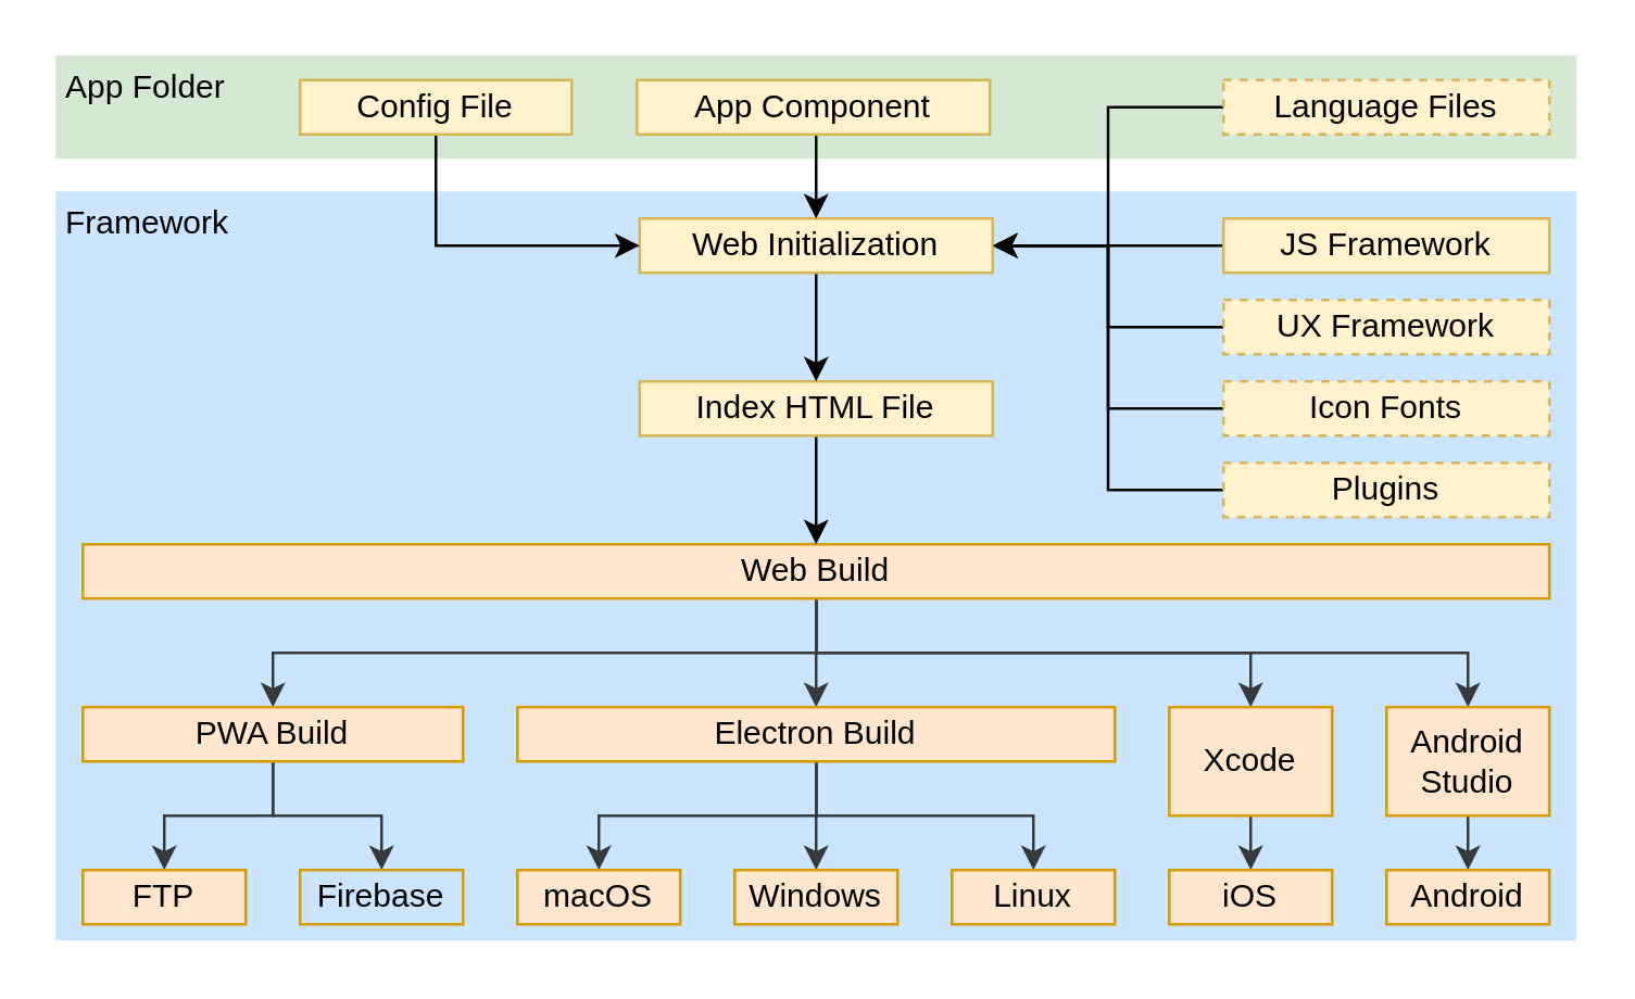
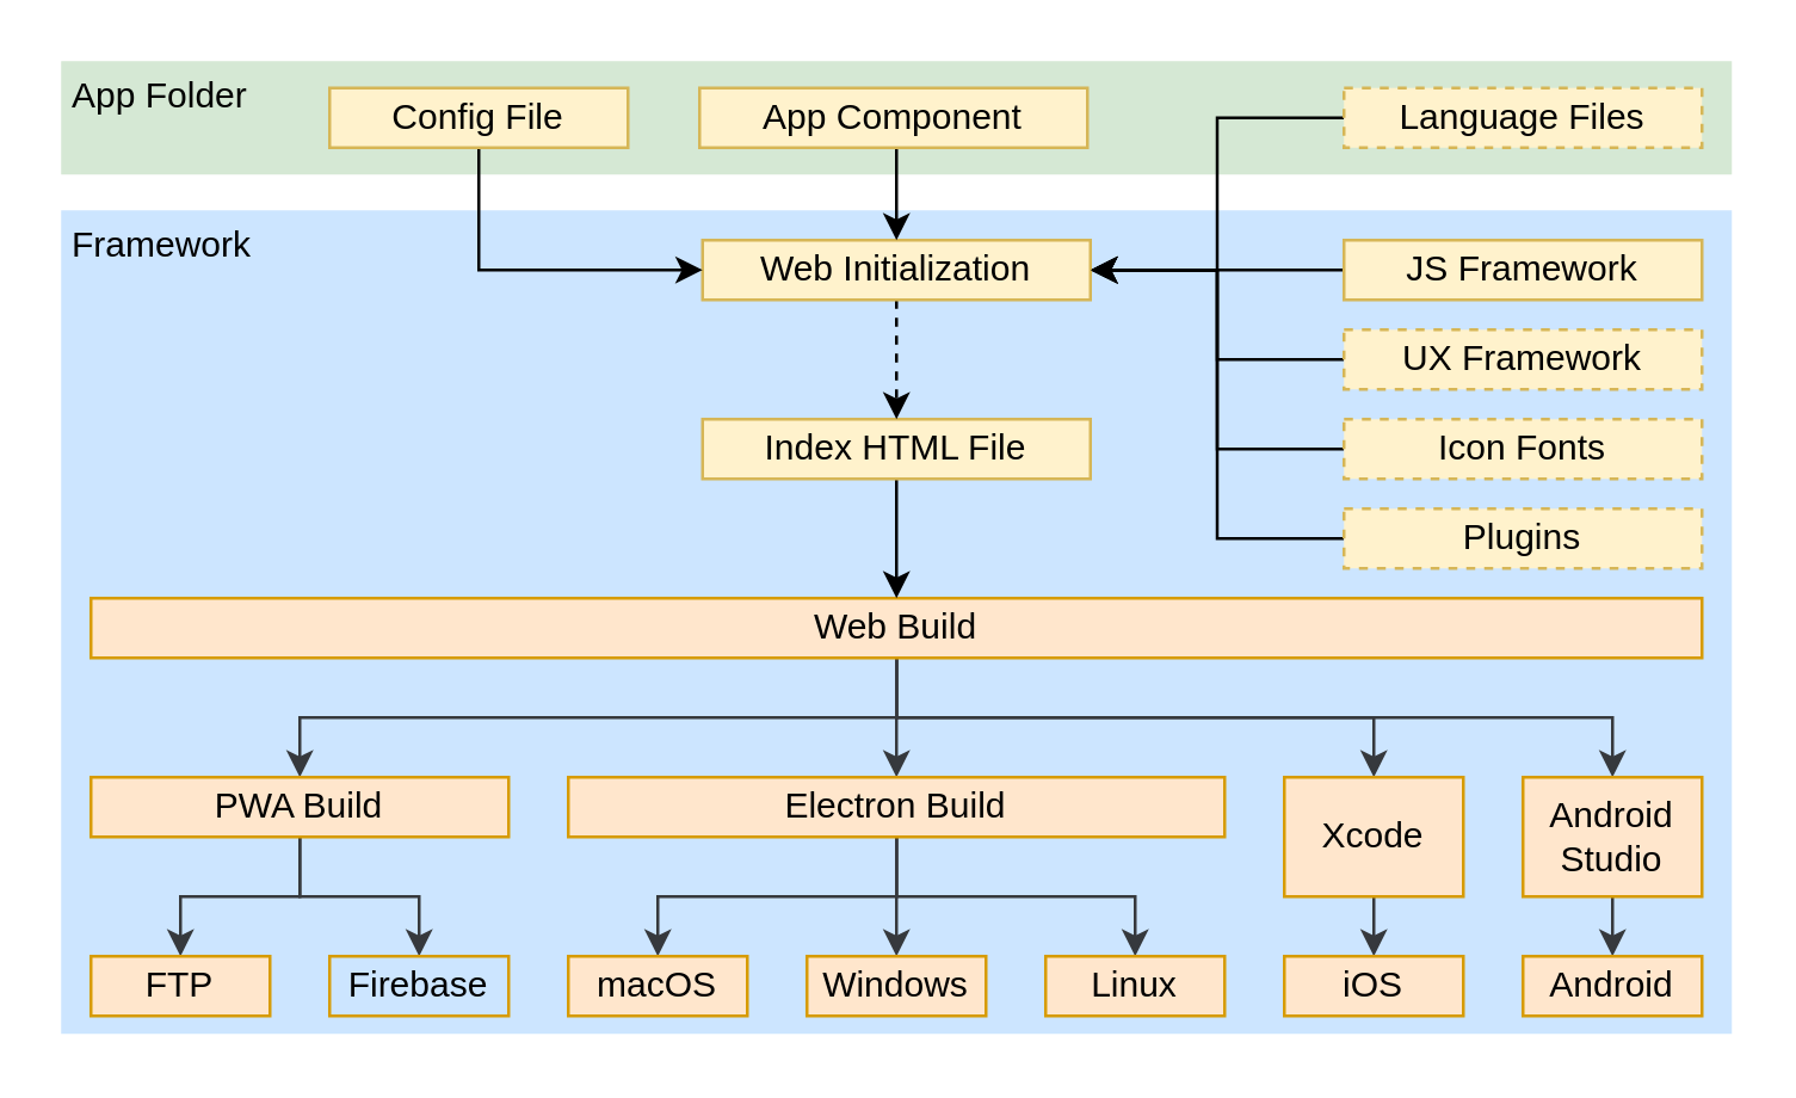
- <mxCell id="37" style="edgeStyle=orthogonalEdgeStyle;rounded=0;orthogonalLoop=1;jettySize=auto;html=1;exitX=0.5;exitY=1;exitDx=0;exitDy=0;entryX=0.5;entryY=0;entryDx=0;entryDy=0;" edge="1" parent="1" source="38" target="28"><mxGeometry relative="1" as="geometry" /></mxCell>
+ <mxCell id="37" style="edgeStyle=orthogonalEdgeStyle;rounded=0;orthogonalLoop=1;jettySize=auto;html=1;exitX=0.5;exitY=1;exitDx=0;exitDy=0;entryX=0.5;entryY=0;entryDx=0;entryDy=0;dashed=1;" edge="1" parent="1" source="38" target="28"><mxGeometry relative="1" as="geometry" /></mxCell>
